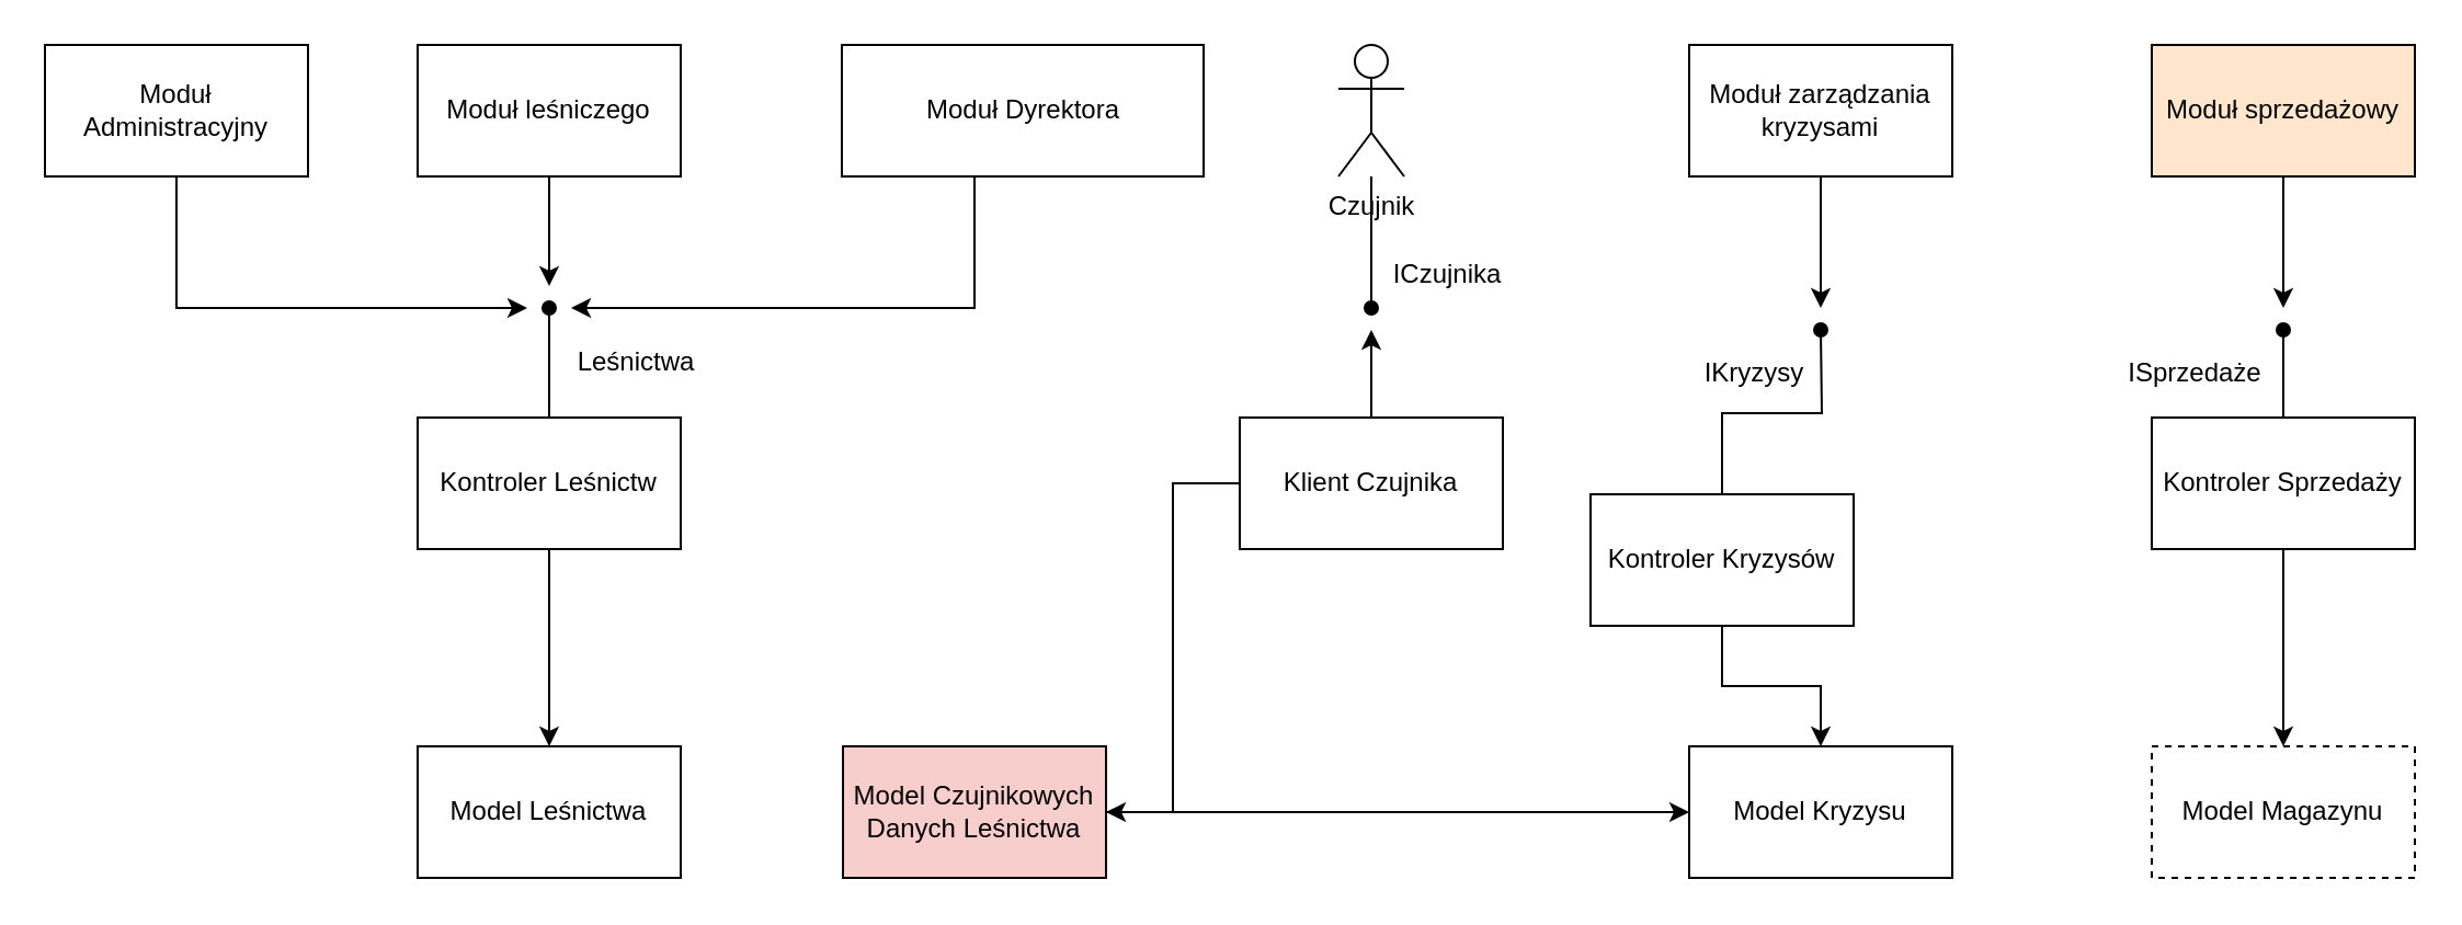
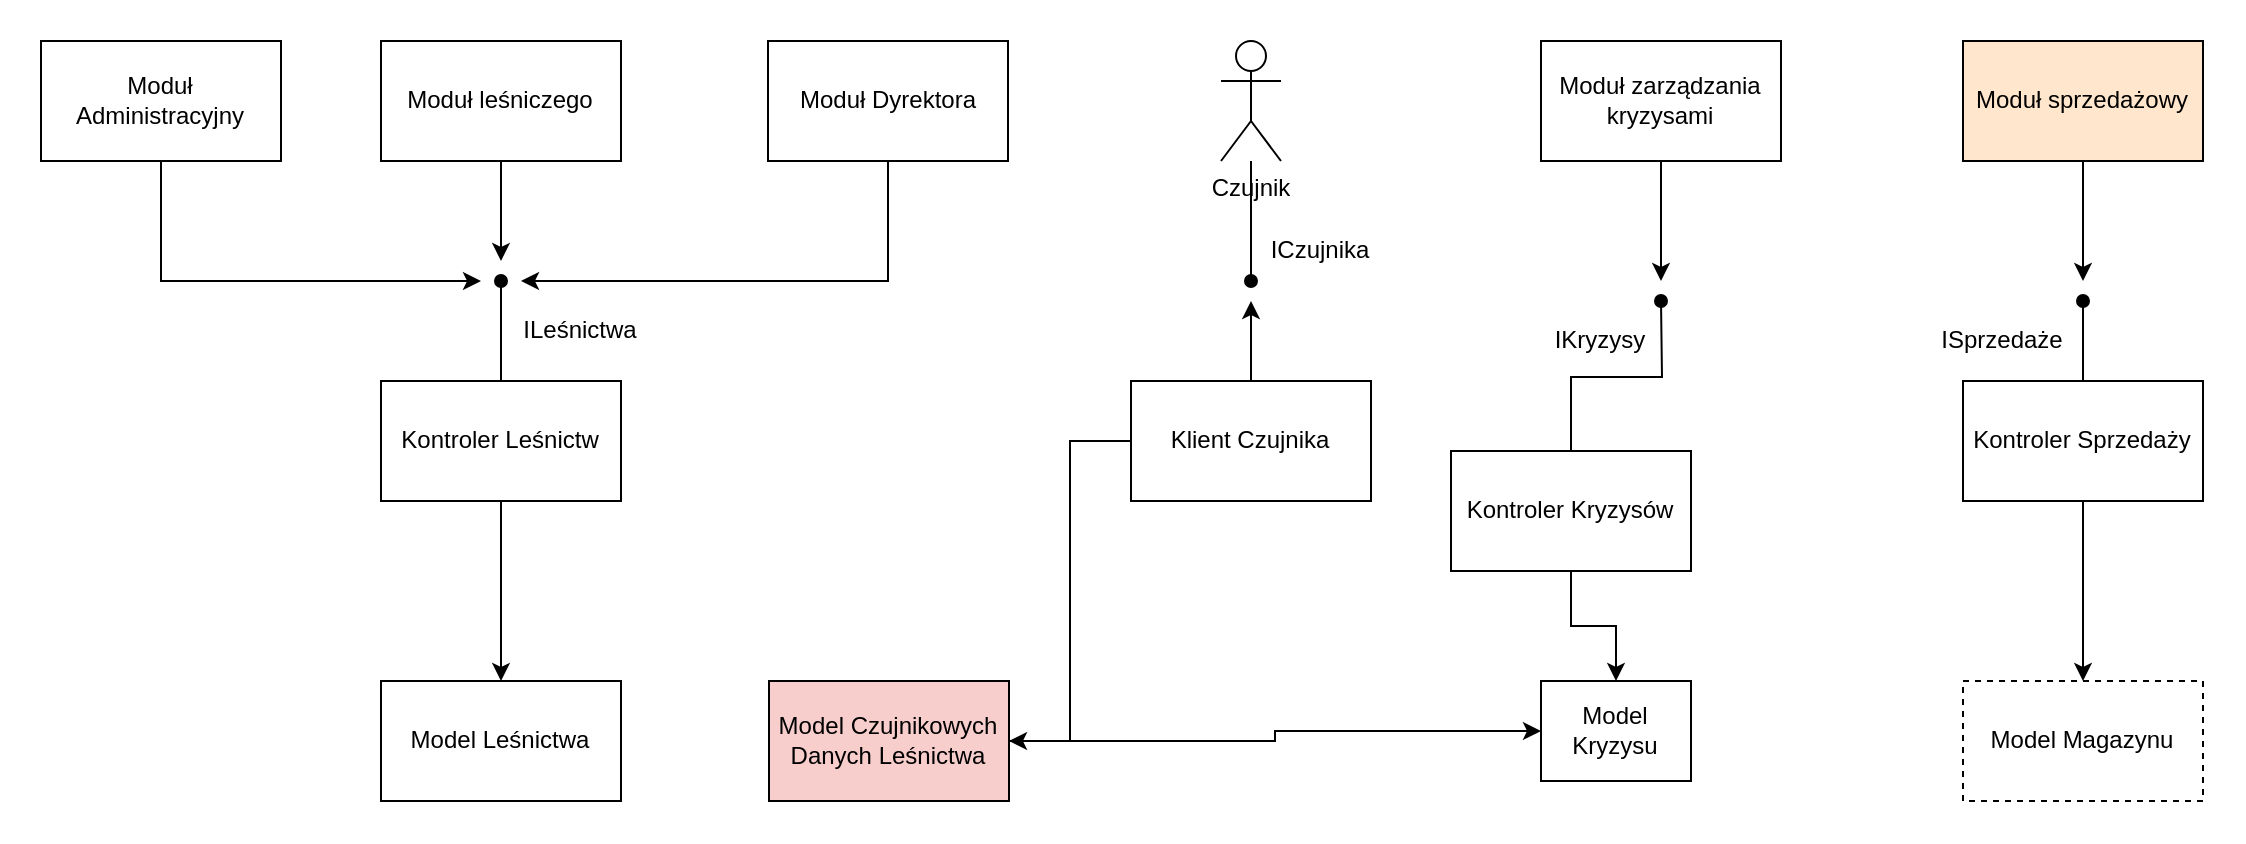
- <mxCell id="3" value="Moduł Dyrektora" style="rounded=0;whiteSpace=wrap;html=1;" vertex="1" parent="1"><mxGeometry x="383.5" y="20" width="165" height="60" as="geometry" /></mxCell>
+ <mxCell id="3" value="Moduł Dyrektora" style="rounded=0;whiteSpace=wrap;html=1;" vertex="1" parent="1"><mxGeometry x="383.5" y="20" width="120" height="60" as="geometry" /></mxCell>
- <mxCell id="9" value="Leśnictwa" style="text;html=1;strokeColor=none;fillColor=none;align=center;verticalAlign=middle;whiteSpace=wrap;rounded=0;" vertex="1" parent="1"><mxGeometry x="260" y="150" width="60" height="30" as="geometry" /></mxCell>
+ <mxCell id="9" value="ILeśnictwa" style="text;html=1;strokeColor=none;fillColor=none;align=center;verticalAlign=middle;whiteSpace=wrap;rounded=0;" vertex="1" parent="1"><mxGeometry x="260" y="150" width="60" height="30" as="geometry" /></mxCell>
- <mxCell id="23" value="Model Kryzysu" style="rounded=0;whiteSpace=wrap;html=1;" vertex="1" parent="1"><mxGeometry x="770" y="340" width="120" height="60" as="geometry" /></mxCell>
+ <mxCell id="23" value="Model Kryzysu" style="rounded=0;whiteSpace=wrap;html=1;" vertex="1" parent="1"><mxGeometry x="770" y="340" width="75" height="50" as="geometry" /></mxCell>
